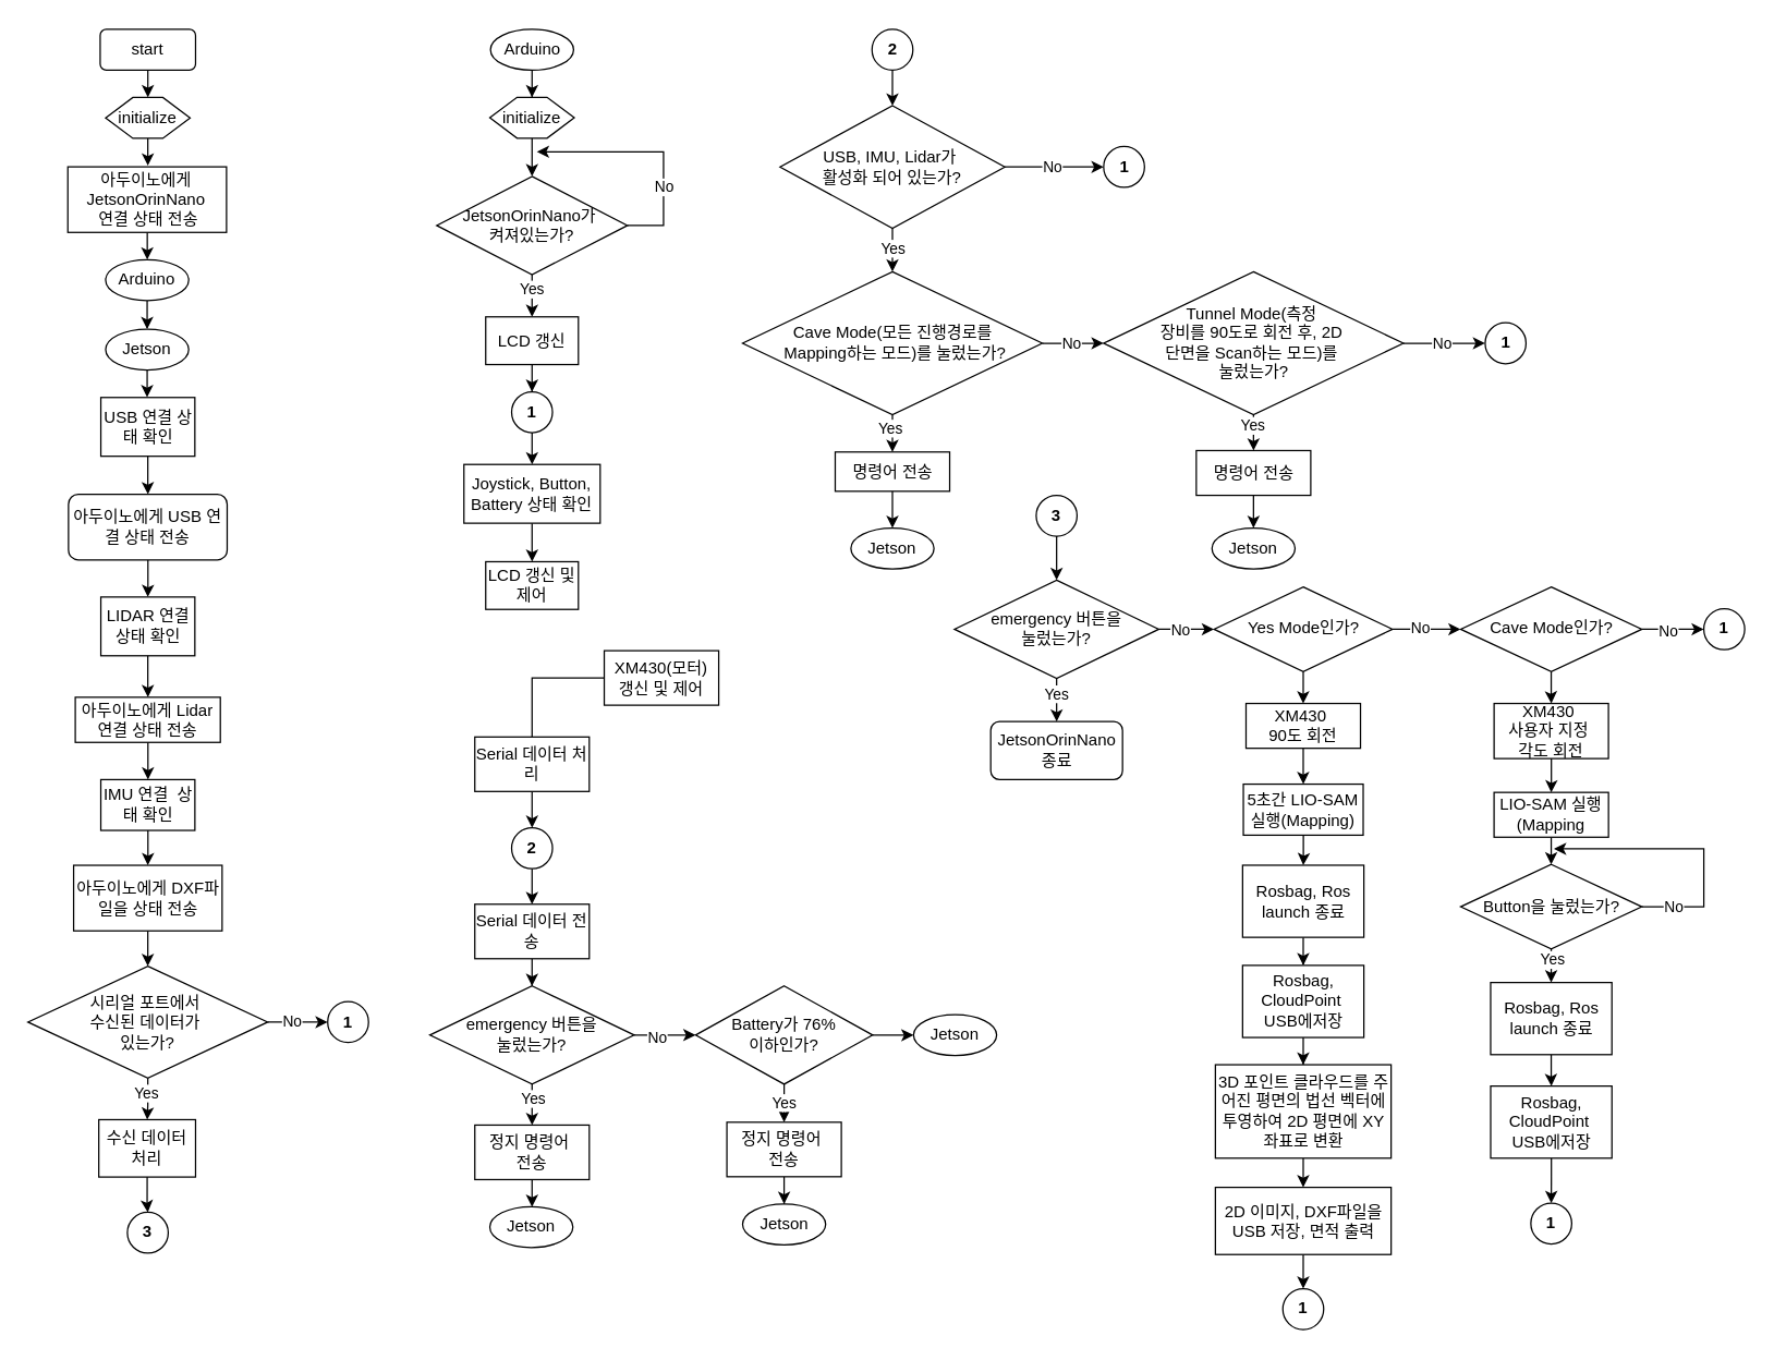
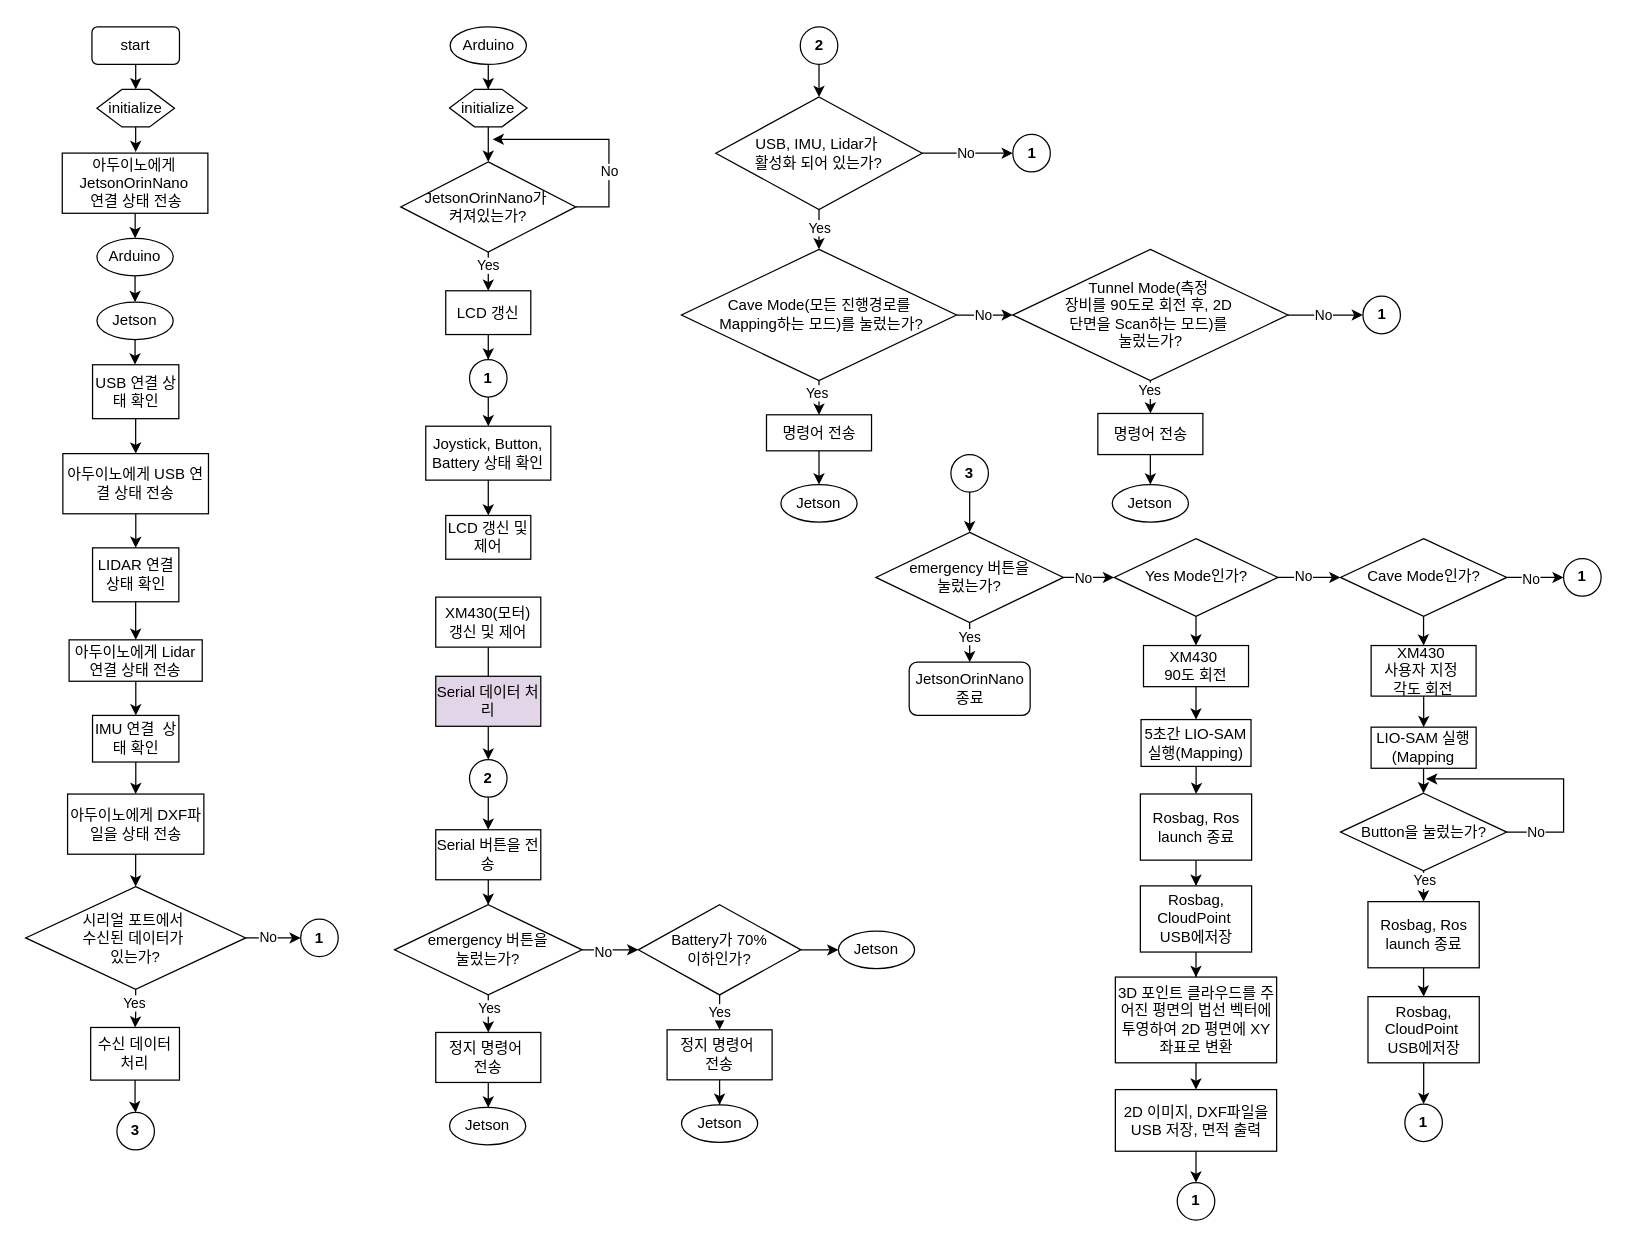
- <mxCell id="15" value="아두이노에게 USB 연결 상태 전송" style="whiteSpace=wrap;html=1;fontSize=12;rounded=1;" vertex="1" parent="1"><mxGeometry x="49.77" y="362.24" width="116.46" height="48.12" as="geometry" /></mxCell>
+ <mxCell id="15" value="아두이노에게 USB 연결 상태 전송" style="rounded=0;whiteSpace=wrap;html=1;fontSize=12;" vertex="1" parent="1"><mxGeometry x="49.77" y="362.24" width="116.46" height="48.12" as="geometry" /></mxCell>
- <mxCell id="44" value="XM430(모터) 갱신 및 제어" style="rounded=0;whiteSpace=wrap;html=1;fontSize=12;" vertex="1" parent="1"><mxGeometry x="442.99" y="477" width="84.01" height="40" as="geometry" /></mxCell>
+ <mxCell id="44" value="XM430(모터) 갱신 및 제어" style="rounded=0;whiteSpace=wrap;html=1;fontSize=12;" vertex="1" parent="1"><mxGeometry x="347.99" y="477" width="84.01" height="40" as="geometry" /></mxCell>
- <mxCell id="46" value="Serial 데이터 처리" style="rounded=0;whiteSpace=wrap;html=1;fontSize=12;" vertex="1" parent="1"><mxGeometry x="347.99" y="540.32" width="84.01" height="40" as="geometry" /></mxCell>
+ <mxCell id="46" value="Serial 데이터 처리" style="rounded=0;whiteSpace=wrap;html=1;fontSize=12;fillColor=#e1d5e7;" vertex="1" parent="1"><mxGeometry x="347.99" y="540.32" width="84.01" height="40" as="geometry" /></mxCell>
- <mxCell id="57" value="Serial 데이터 전송" style="rounded=0;whiteSpace=wrap;html=1;fontSize=12;" vertex="1" parent="1"><mxGeometry x="347.99" y="663.05" width="84.01" height="40" as="geometry" /></mxCell>
+ <mxCell id="57" value="Serial 버튼을 전송" style="rounded=0;whiteSpace=wrap;html=1;fontSize=12;" vertex="1" parent="1"><mxGeometry x="347.99" y="663.05" width="84.01" height="40" as="geometry" /></mxCell>
- <mxCell id="65" value="Battery가 76%&lt;div&gt;이하인가?&lt;/div&gt;" style="rhombus;whiteSpace=wrap;html=1;fontSize=12;" vertex="1" parent="1"><mxGeometry x="510" y="723.05" width="130" height="72.09" as="geometry" /></mxCell>
+ <mxCell id="65" value="Battery가 70%&lt;div&gt;이하인가?&lt;/div&gt;" style="rhombus;whiteSpace=wrap;html=1;fontSize=12;" vertex="1" parent="1"><mxGeometry x="510" y="723.05" width="130" height="72.09" as="geometry" /></mxCell>
